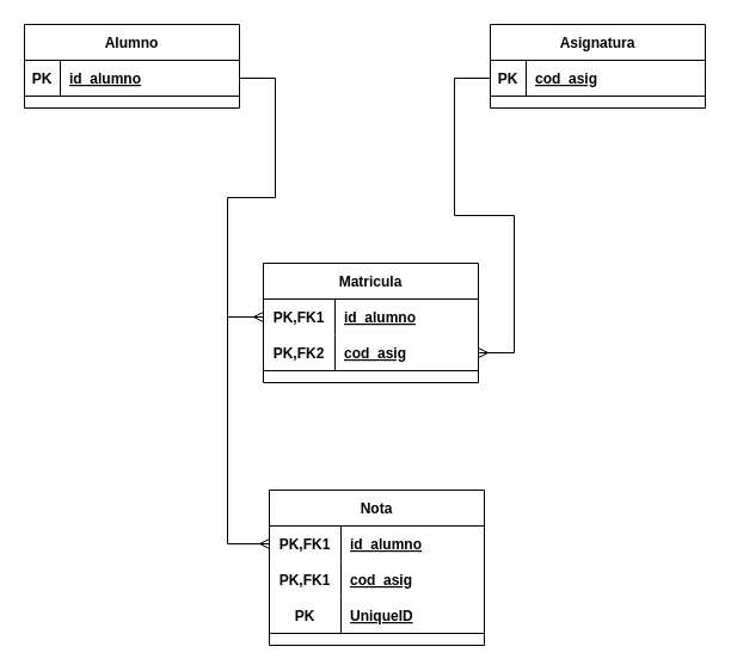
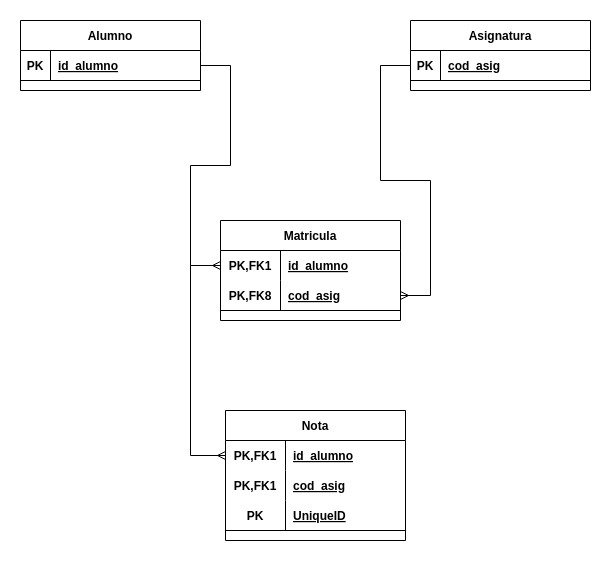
- <mxCell id="15" value="PK,FK2" style="shape=partialRectangle;connectable=0;fillColor=none;top=0;left=0;bottom=0;right=0;fontStyle=1;overflow=hidden;" vertex="1" parent="14"><mxGeometry width="60" height="30" as="geometry"><mxRectangle width="60" height="30" as="alternateBounds" /></mxGeometry></mxCell>
+ <mxCell id="15" value="PK,FK8" style="shape=partialRectangle;connectable=0;fillColor=none;top=0;left=0;bottom=0;right=0;fontStyle=1;overflow=hidden;" vertex="1" parent="14"><mxGeometry width="60" height="30" as="geometry"><mxRectangle width="60" height="30" as="alternateBounds" /></mxGeometry></mxCell>
